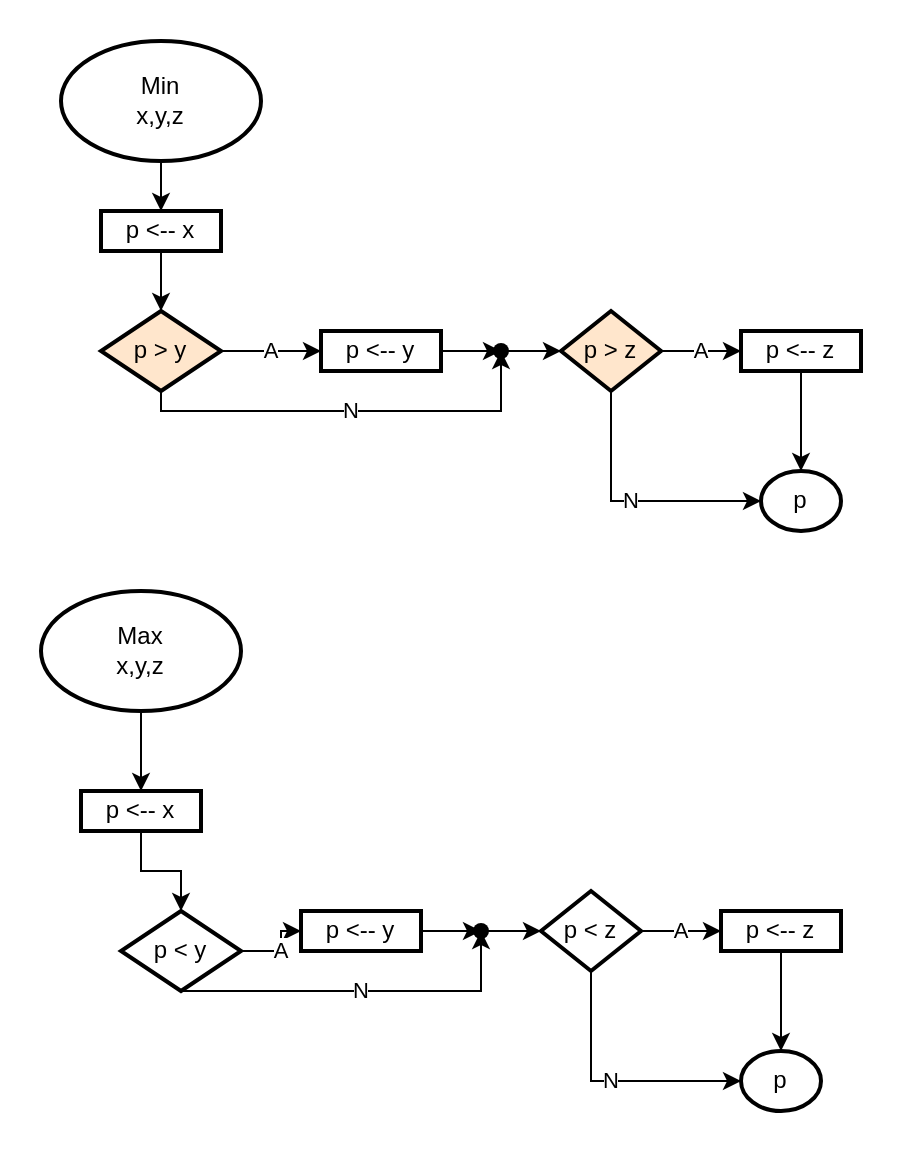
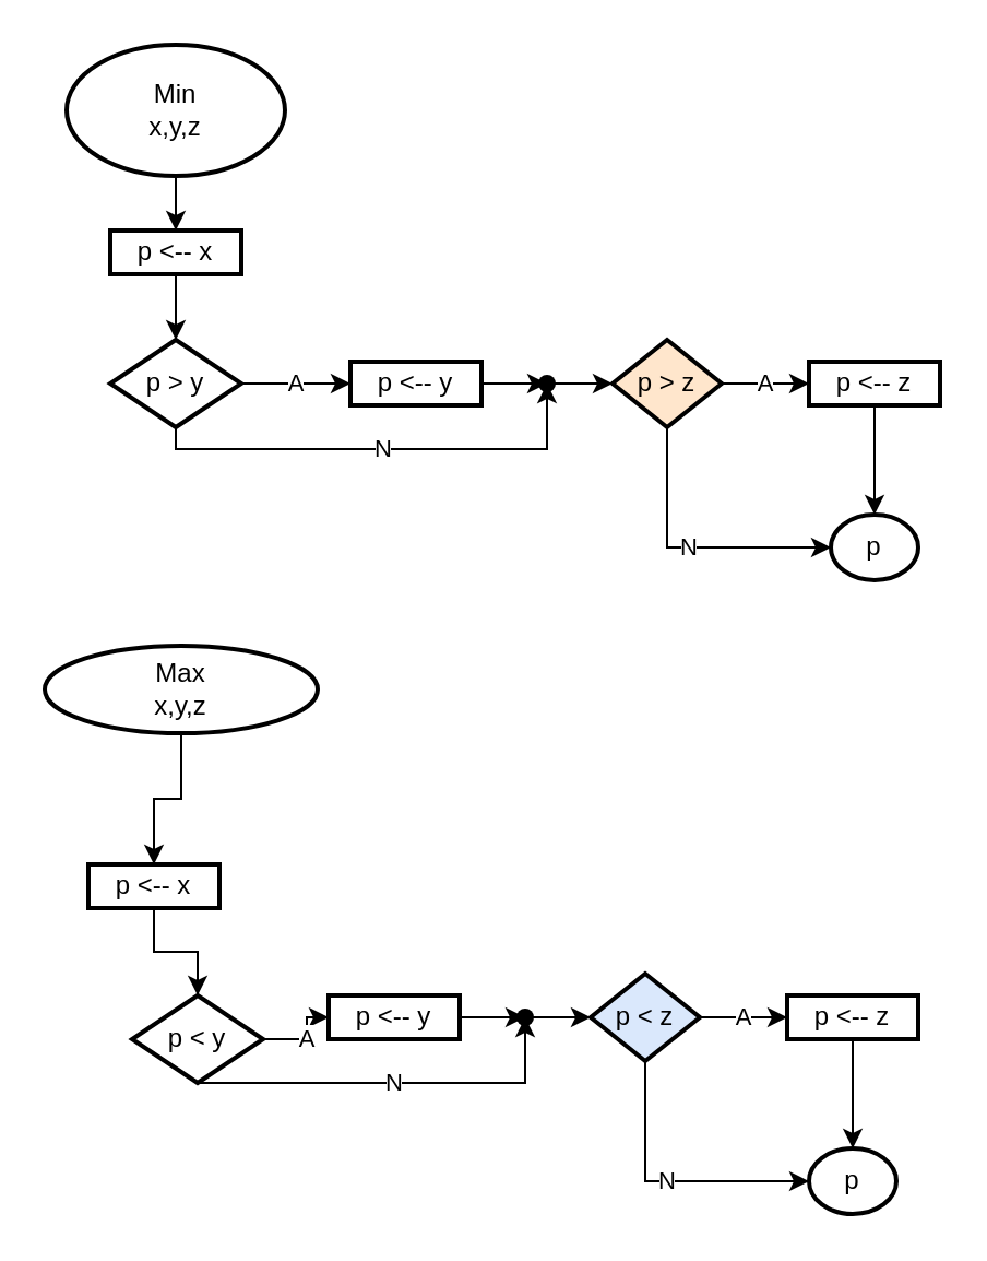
- <mxCell id="8" value="p &amp;gt; y" style="rhombus;whiteSpace=wrap;html=1;strokeWidth=2;fillColor=#ffe6cc;" vertex="1" parent="1"><mxGeometry x="50" y="155" width="60" height="40" as="geometry" /></mxCell>
+ <mxCell id="8" value="p &amp;gt; y" style="rhombus;whiteSpace=wrap;html=1;strokeWidth=2;" vertex="1" parent="1"><mxGeometry x="50" y="155" width="60" height="40" as="geometry" /></mxCell>
- <mxCell id="20" value="Max&lt;br&gt;&lt;div&gt;x,y,z&lt;br&gt;&lt;/div&gt;" style="strokeWidth=2;html=1;shape=mxgraph.flowchart.start_1;whiteSpace=wrap;" vertex="1" parent="1"><mxGeometry x="20" y="295" width="100" height="60" as="geometry" /></mxCell>
+ <mxCell id="20" value="Max&lt;br&gt;&lt;div&gt;x,y,z&lt;br&gt;&lt;/div&gt;" style="strokeWidth=2;html=1;shape=mxgraph.flowchart.start_1;whiteSpace=wrap;" vertex="1" parent="1"><mxGeometry x="20" y="295" width="125" height="40" as="geometry" /></mxCell>
- <mxCell id="32" value="p &amp;lt; z" style="rhombus;whiteSpace=wrap;html=1;sketch=0;strokeWidth=2;" vertex="1" parent="1"><mxGeometry x="270" y="445" width="50" height="40" as="geometry" /></mxCell>
+ <mxCell id="32" value="p &amp;lt; z" style="rhombus;whiteSpace=wrap;html=1;sketch=0;strokeWidth=2;fillColor=#dae8fc;" vertex="1" parent="1"><mxGeometry x="270" y="445" width="50" height="40" as="geometry" /></mxCell>
